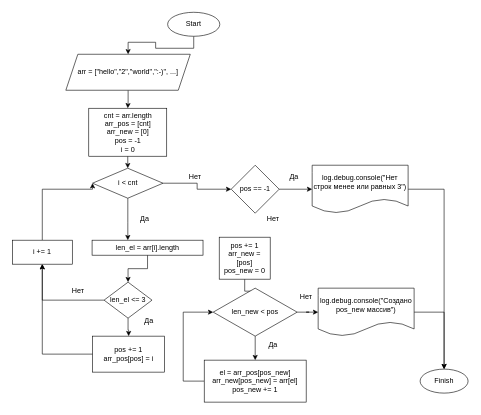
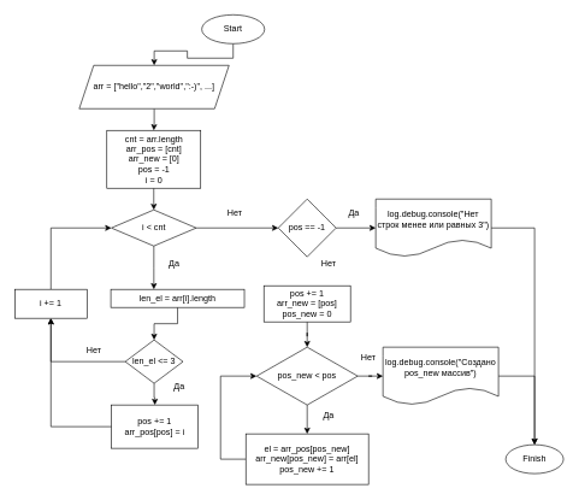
- <mxCell id="6" value="i &amp;lt; cnt" style="rhombus;whiteSpace=wrap;html=1;" vertex="1" parent="1"><mxGeometry x="153.75" y="280" width="117.5" height="50" as="geometry" /></mxCell>
+ <mxCell id="6" value="i &amp;lt; cnt" style="rhombus;whiteSpace=wrap;html=1;" vertex="1" parent="1"><mxGeometry x="153.75" y="290" width="117.5" height="50" as="geometry" /></mxCell>
- <mxCell id="23" value="pos += 1&lt;br&gt;arr_new = [pos]&lt;br&gt;pos_new = 0" style="rounded=0;whiteSpace=wrap;html=1;" vertex="1" parent="1"><mxGeometry x="365" y="395" width="85" height="70" as="geometry" /></mxCell>
+ <mxCell id="23" value="pos += 1&lt;br&gt;arr_new = [pos]&lt;br&gt;pos_new = 0" style="rounded=0;whiteSpace=wrap;html=1;" vertex="1" parent="1"><mxGeometry x="365" y="395" width="120" height="50" as="geometry" /></mxCell>
- <mxCell id="26" value="len_new &amp;lt; pos" style="rhombus;whiteSpace=wrap;html=1;" vertex="1" parent="1"><mxGeometry x="355" y="480" width="140" height="80" as="geometry" /></mxCell>
+ <mxCell id="26" value="pos_new &amp;lt; pos" style="rhombus;whiteSpace=wrap;html=1;" vertex="1" parent="1"><mxGeometry x="355" y="480" width="140" height="80" as="geometry" /></mxCell>
